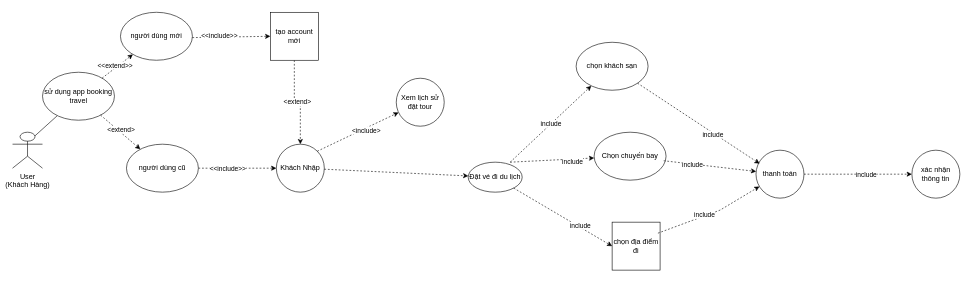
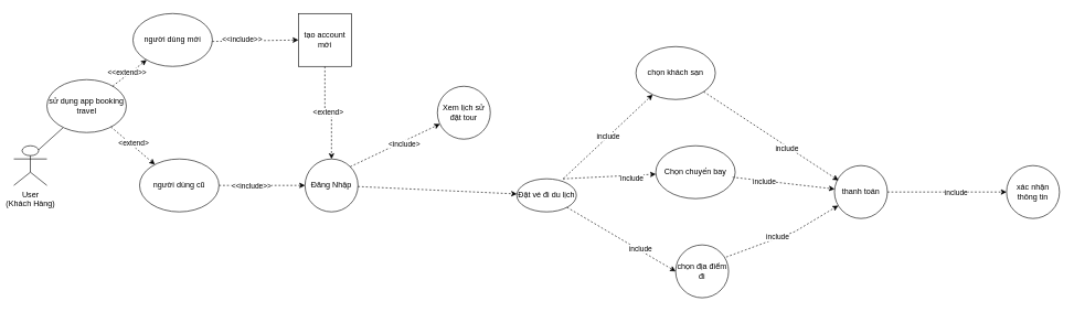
- <mxCell id="21" value="Khách Nhập" style="ellipse;whiteSpace=wrap;html=1;" parent="1" vertex="1"><mxGeometry x="460" y="240" width="80" height="80" as="geometry" /></mxCell>
+ <mxCell id="21" value="Đăng Nhập" style="ellipse;whiteSpace=wrap;html=1;" parent="1" vertex="1"><mxGeometry x="460" y="240" width="80" height="80" as="geometry" /></mxCell>
- <mxCell id="4" value="chọn địa điểm đi" style="whiteSpace=wrap;html=1;rounded=0;" parent="1" vertex="1"><mxGeometry x="1020" y="370" width="80" height="80" as="geometry" /></mxCell>
+ <mxCell id="4" value="chọn địa điểm đi" style="ellipse;whiteSpace=wrap;html=1;" parent="1" vertex="1"><mxGeometry x="1020" y="370" width="80" height="80" as="geometry" /></mxCell>
